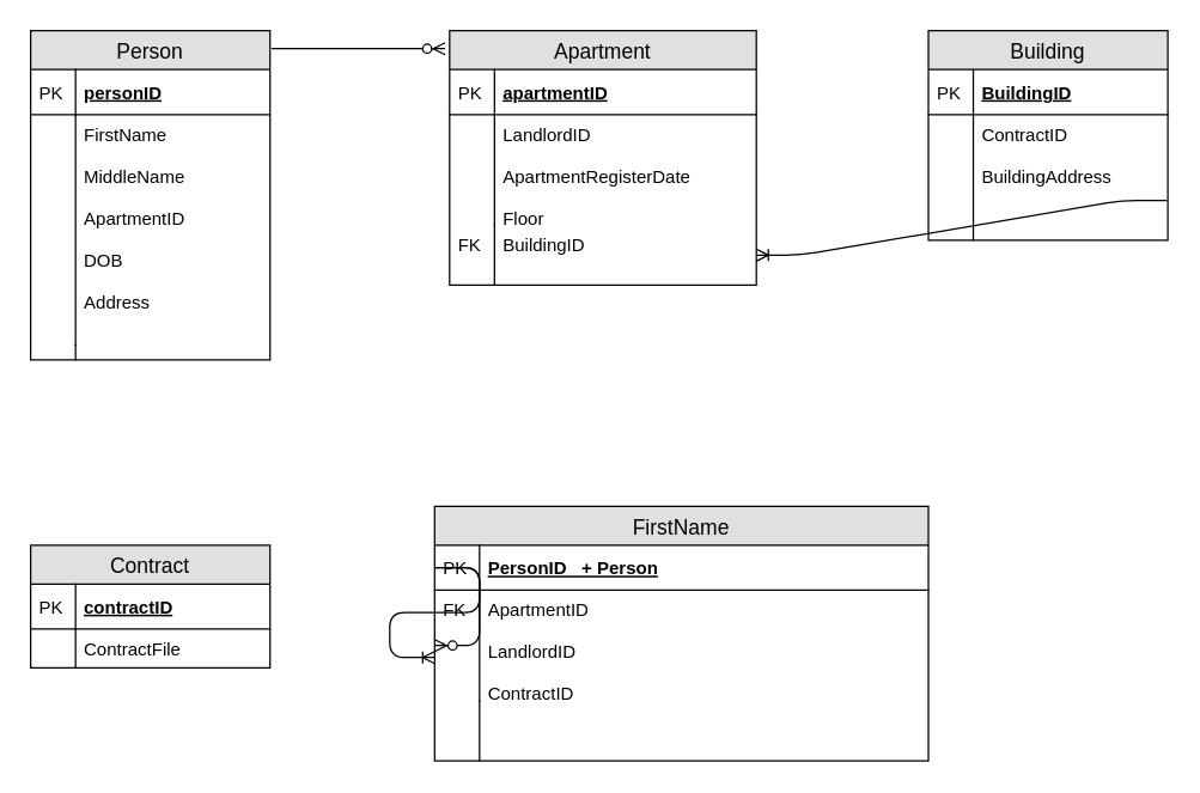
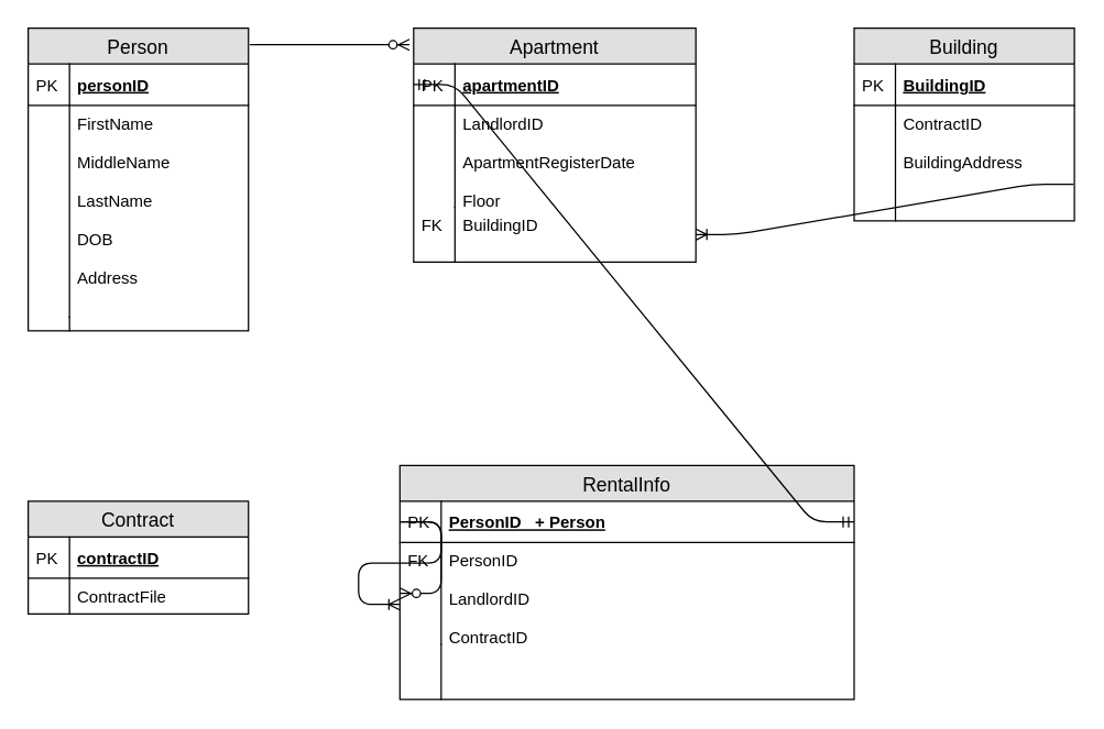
- <mxCell id="10" value="FirstName&#10;&#10;MiddleName&#10;&#10;ApartmentID&#10;&#10;DOB&#10;&#10;Address&#10;" style="shape=partialRectangle;top=0;left=0;right=0;bottom=0;align=left;verticalAlign=top;fillColor=none;spacingLeft=34;spacingRight=4;overflow=hidden;rotatable=0;points=[[0,0.5],[1,0.5]];portConstraint=eastwest;dropTarget=0;fontSize=12;" parent="7" vertex="1"><mxGeometry y="56" width="160" height="154" as="geometry" /></mxCell>
+ <mxCell id="10" value="FirstName&#10;&#10;MiddleName&#10;&#10;LastName&#10;&#10;DOB&#10;&#10;Address&#10;" style="shape=partialRectangle;top=0;left=0;right=0;bottom=0;align=left;verticalAlign=top;fillColor=none;spacingLeft=34;spacingRight=4;overflow=hidden;rotatable=0;points=[[0,0.5],[1,0.5]];portConstraint=eastwest;dropTarget=0;fontSize=12;" parent="7" vertex="1"><mxGeometry y="56" width="160" height="154" as="geometry" /></mxCell>
+ <mxCell id="37" value="" style="edgeStyle=entityRelationEdgeStyle;fontSize=12;html=1;endArrow=ERmandOne;startArrow=ERmandOne;exitX=1;exitY=0.5;exitDx=0;exitDy=0;entryX=0;entryY=0.5;entryDx=0;entryDy=0;" edge="1" parent="1" source="27" target="15"><mxGeometry width="100" height="100" relative="1" as="geometry"><mxPoint x="390" y="328" as="sourcePoint" /><mxPoint x="420" y="185" as="targetPoint" /></mxGeometry></mxCell>
- <mxCell id="26" value="FirstName" style="swimlane;fontStyle=0;childLayout=stackLayout;horizontal=1;startSize=26;fillColor=#e0e0e0;horizontalStack=0;resizeParent=1;resizeParentMax=0;resizeLast=0;collapsible=1;marginBottom=0;swimlaneFillColor=#ffffff;align=center;fontSize=14;" vertex="1" parent="1"><mxGeometry x="290" y="338" width="330" height="170" as="geometry" /></mxCell>
+ <mxCell id="26" value="RentalInfo" style="swimlane;fontStyle=0;childLayout=stackLayout;horizontal=1;startSize=26;fillColor=#e0e0e0;horizontalStack=0;resizeParent=1;resizeParentMax=0;resizeLast=0;collapsible=1;marginBottom=0;swimlaneFillColor=#ffffff;align=center;fontSize=14;" vertex="1" parent="1"><mxGeometry x="290" y="338" width="330" height="170" as="geometry" /></mxCell>
- <mxCell id="29" value="ApartmentID&#10;&#10;LandlordID&#10;&#10;ContractID" style="shape=partialRectangle;top=0;left=0;right=0;bottom=0;align=left;verticalAlign=top;fillColor=none;spacingLeft=34;spacingRight=4;overflow=hidden;rotatable=0;points=[[0,0.5],[1,0.5]];portConstraint=eastwest;dropTarget=0;fontSize=12;" vertex="1" parent="26"><mxGeometry y="56" width="330" height="74" as="geometry" /></mxCell>
+ <mxCell id="29" value="PersonID&#10;&#10;LandlordID&#10;&#10;ContractID" style="shape=partialRectangle;top=0;left=0;right=0;bottom=0;align=left;verticalAlign=top;fillColor=none;spacingLeft=34;spacingRight=4;overflow=hidden;rotatable=0;points=[[0,0.5],[1,0.5]];portConstraint=eastwest;dropTarget=0;fontSize=12;" vertex="1" parent="26"><mxGeometry y="56" width="330" height="74" as="geometry" /></mxCell>
